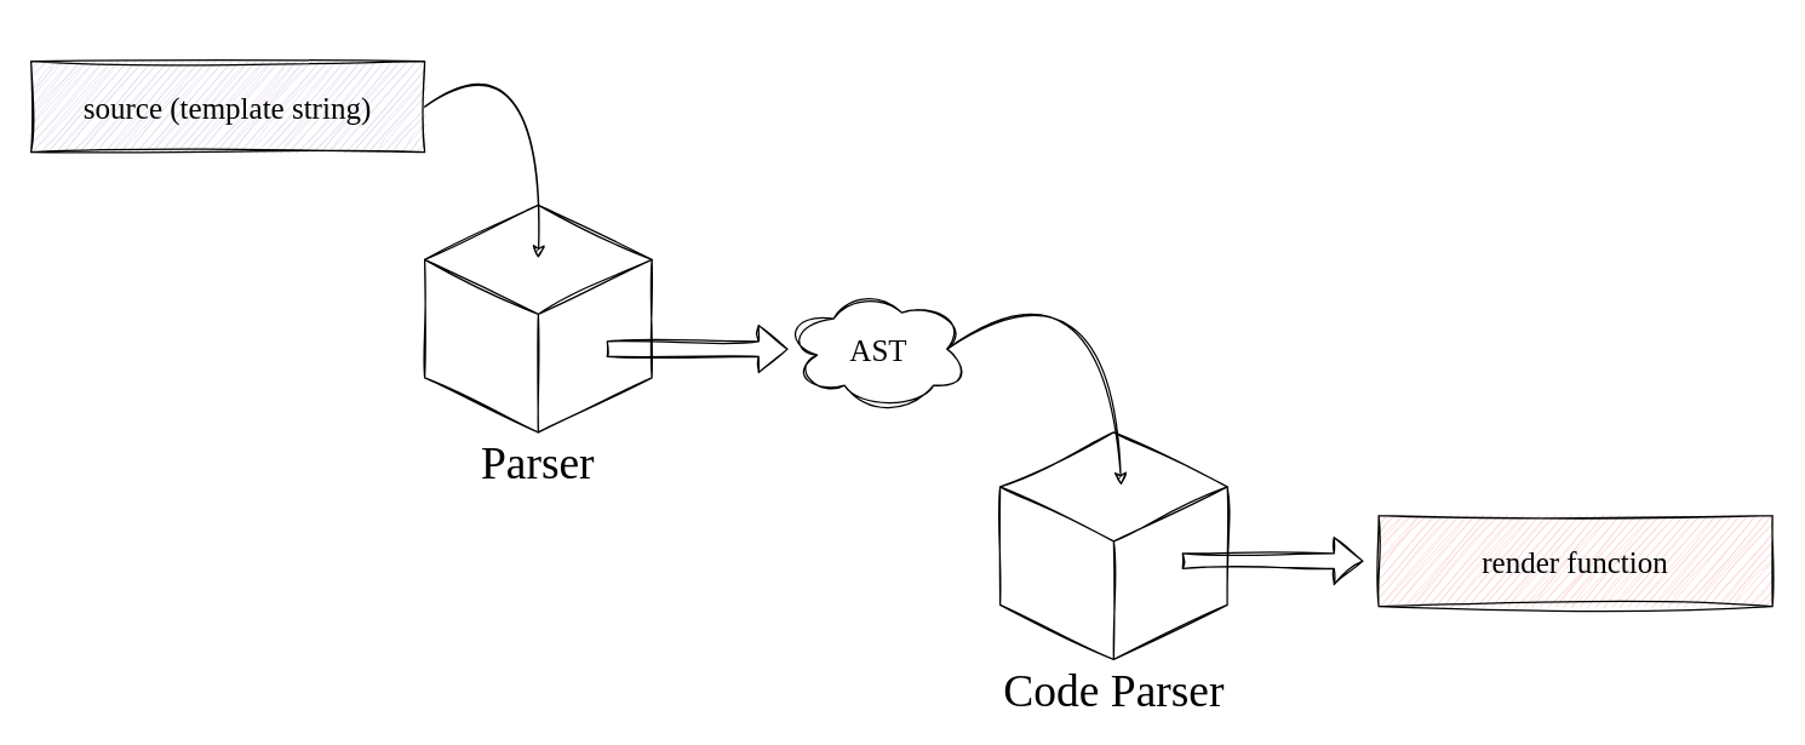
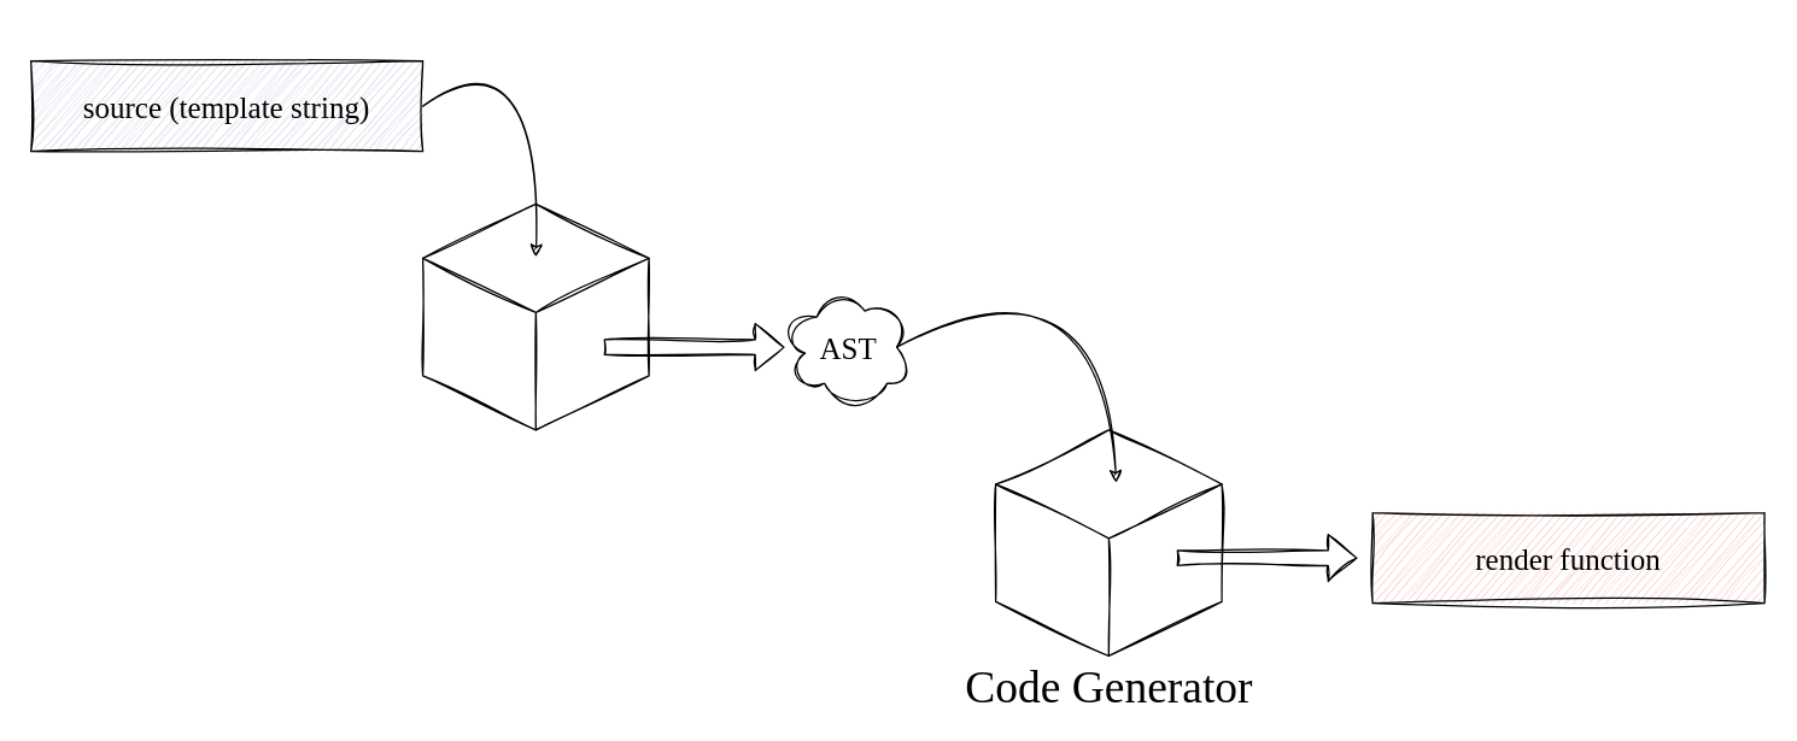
- <mxCell id="2" value="AST" style="ellipse;shape=cloud;whiteSpace=wrap;html=1;sketch=1;hachureGap=4;jiggle=2;curveFitting=1;fontFamily=Architects Daughter;fontSource=https%3A%2F%2Ffonts.googleapis.com%2Fcss%3Ffamily%3DArchitects%2BDaughter;fontSize=20;" vertex="1" parent="1"><mxGeometry x="520" y="190" width="120" height="80" as="geometry" /></mxCell>
+ <mxCell id="2" value="AST" style="ellipse;shape=cloud;whiteSpace=wrap;html=1;sketch=1;hachureGap=4;jiggle=2;curveFitting=1;fontFamily=Architects Daughter;fontSource=https%3A%2F%2Ffonts.googleapis.com%2Fcss%3Ffamily%3DArchitects%2BDaughter;fontSize=20;" vertex="1" parent="1"><mxGeometry x="520" y="190" width="85" height="80" as="geometry" /></mxCell>
- <mxCell id="10" value="Parser" style="text;html=1;strokeColor=none;fillColor=none;align=center;verticalAlign=middle;whiteSpace=wrap;rounded=0;sketch=1;hachureGap=4;jiggle=2;curveFitting=1;fontFamily=Architects Daughter;fontSource=https%3A%2F%2Ffonts.googleapis.com%2Fcss%3Ffamily%3DArchitects%2BDaughter;fontSize=30;strokeWidth=6;" vertex="1" parent="1"><mxGeometry x="325" y="290" width="60" height="30" as="geometry" /></mxCell>
- <mxCell id="11" value="Code Parser" style="text;html=1;strokeColor=none;fillColor=none;align=center;verticalAlign=middle;whiteSpace=wrap;rounded=0;sketch=1;hachureGap=4;jiggle=2;curveFitting=1;fontFamily=Architects Daughter;fontSource=https%3A%2F%2Ffonts.googleapis.com%2Fcss%3Ffamily%3DArchitects%2BDaughter;fontSize=30;strokeWidth=6;" vertex="1" parent="1"><mxGeometry x="527.5" y="440" width="415" height="30" as="geometry" /></mxCell>
+ <mxCell id="11" value="Code Generator" style="text;html=1;strokeColor=none;fillColor=none;align=center;verticalAlign=middle;whiteSpace=wrap;rounded=0;sketch=1;hachureGap=4;jiggle=2;curveFitting=1;fontFamily=Architects Daughter;fontSource=https%3A%2F%2Ffonts.googleapis.com%2Fcss%3Ffamily%3DArchitects%2BDaughter;fontSize=30;strokeWidth=6;" vertex="1" parent="1"><mxGeometry x="527.5" y="440" width="415" height="30" as="geometry" /></mxCell>
